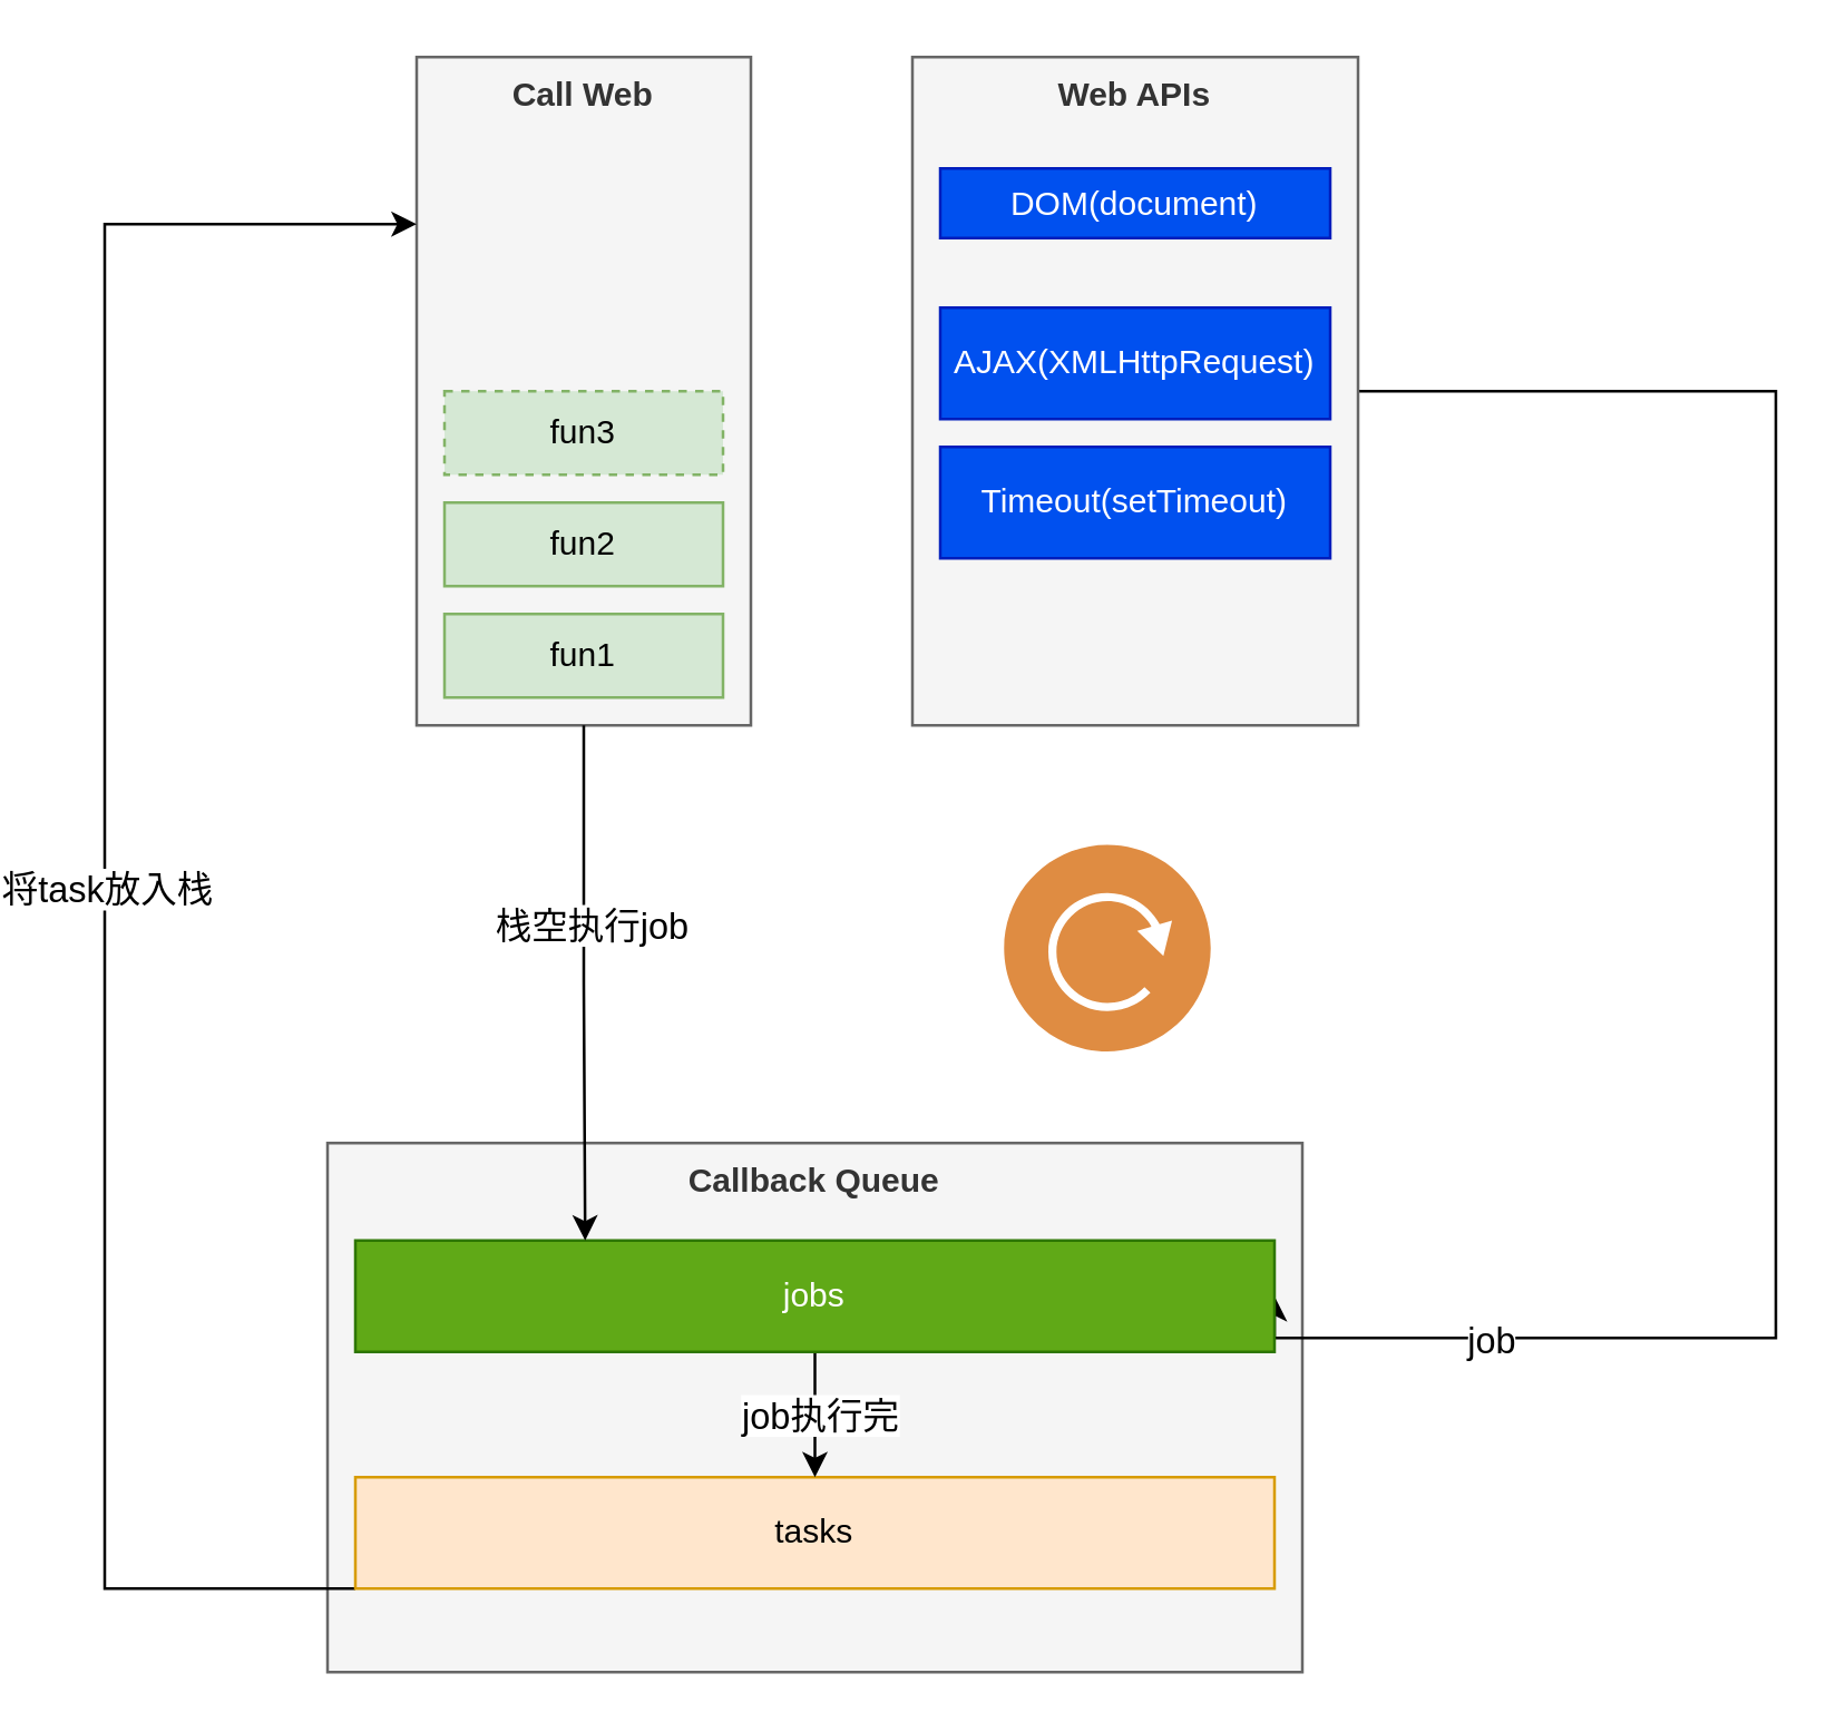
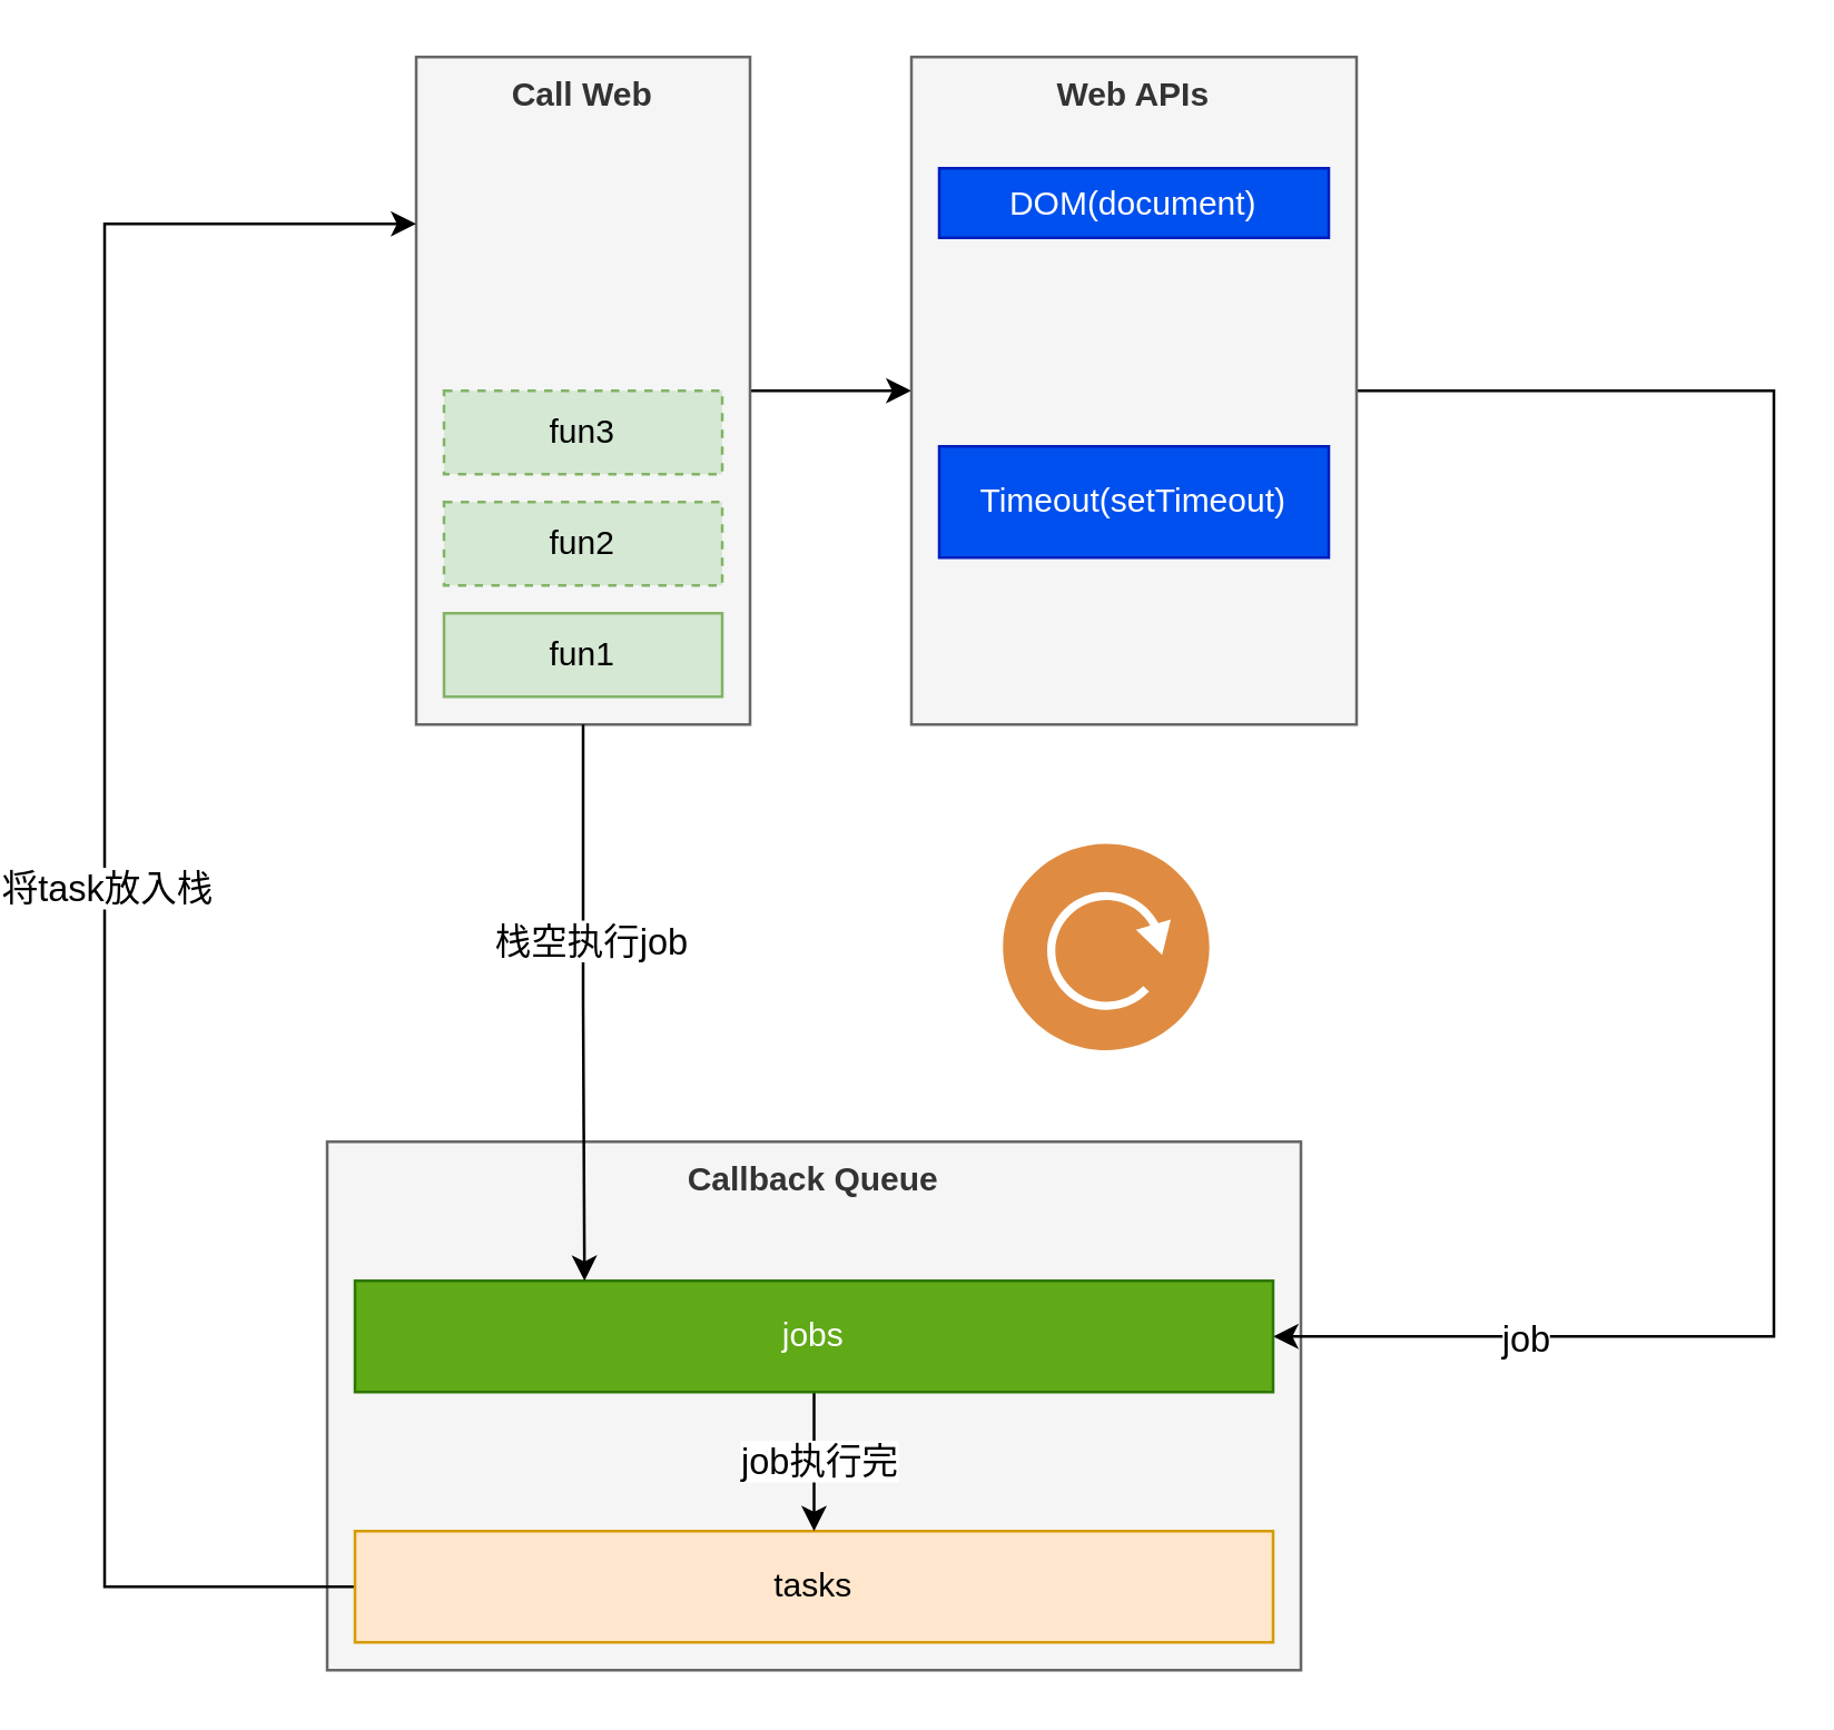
- <mxCell id="13" value="AJAX(XMLHttpRequest)" style="rounded=0;whiteSpace=wrap;html=1;fillColor=#0050ef;strokeColor=#001DBC;fontColor=#ffffff;" vertex="1" parent="1"><mxGeometry x="320" y="110" width="140" height="40" as="geometry" /></mxCell>
+ <mxCell id="2" style="edgeStyle=orthogonalEdgeStyle;rounded=0;orthogonalLoop=1;jettySize=auto;html=1;entryX=0;entryY=0.5;entryDx=0;entryDy=0;" edge="1" parent="1" source="3" target="11"><mxGeometry relative="1" as="geometry" /></mxCell>
- <mxCell id="21" value="fun2" style="rounded=0;whiteSpace=wrap;html=1;verticalAlign=middle;fillColor=#d5e8d4;strokeColor=#82b366;" vertex="1" parent="1"><mxGeometry x="142" y="180" width="100" height="30" as="geometry" /></mxCell>
+ <mxCell id="21" value="fun2" style="rounded=0;whiteSpace=wrap;html=1;verticalAlign=middle;fillColor=#d5e8d4;strokeColor=#82b366;dashed=1;" vertex="1" parent="1"><mxGeometry x="142" y="180" width="100" height="30" as="geometry" /></mxCell>
- <mxCell id="17" value="jobs" style="rounded=0;whiteSpace=wrap;html=1;fillColor=#60a917;strokeColor=#2D7600;fontColor=#ffffff;" vertex="1" parent="1"><mxGeometry x="110" y="445" width="330" height="40" as="geometry" /></mxCell>
+ <mxCell id="17" value="jobs" style="rounded=0;whiteSpace=wrap;html=1;fillColor=#60a917;strokeColor=#2D7600;fontColor=#ffffff;" vertex="1" parent="1"><mxGeometry x="110" y="460" width="330" height="40" as="geometry" /></mxCell>
- <mxCell id="8" value="tasks" style="rounded=0;whiteSpace=wrap;html=1;fillColor=#ffe6cc;strokeColor=#d79b00;" vertex="1" parent="1"><mxGeometry x="110" y="530" width="330" height="40" as="geometry" /></mxCell>
+ <mxCell id="8" value="tasks" style="rounded=0;whiteSpace=wrap;html=1;fillColor=#ffe6cc;strokeColor=#d79b00;" vertex="1" parent="1"><mxGeometry x="110" y="550" width="330" height="40" as="geometry" /></mxCell>
